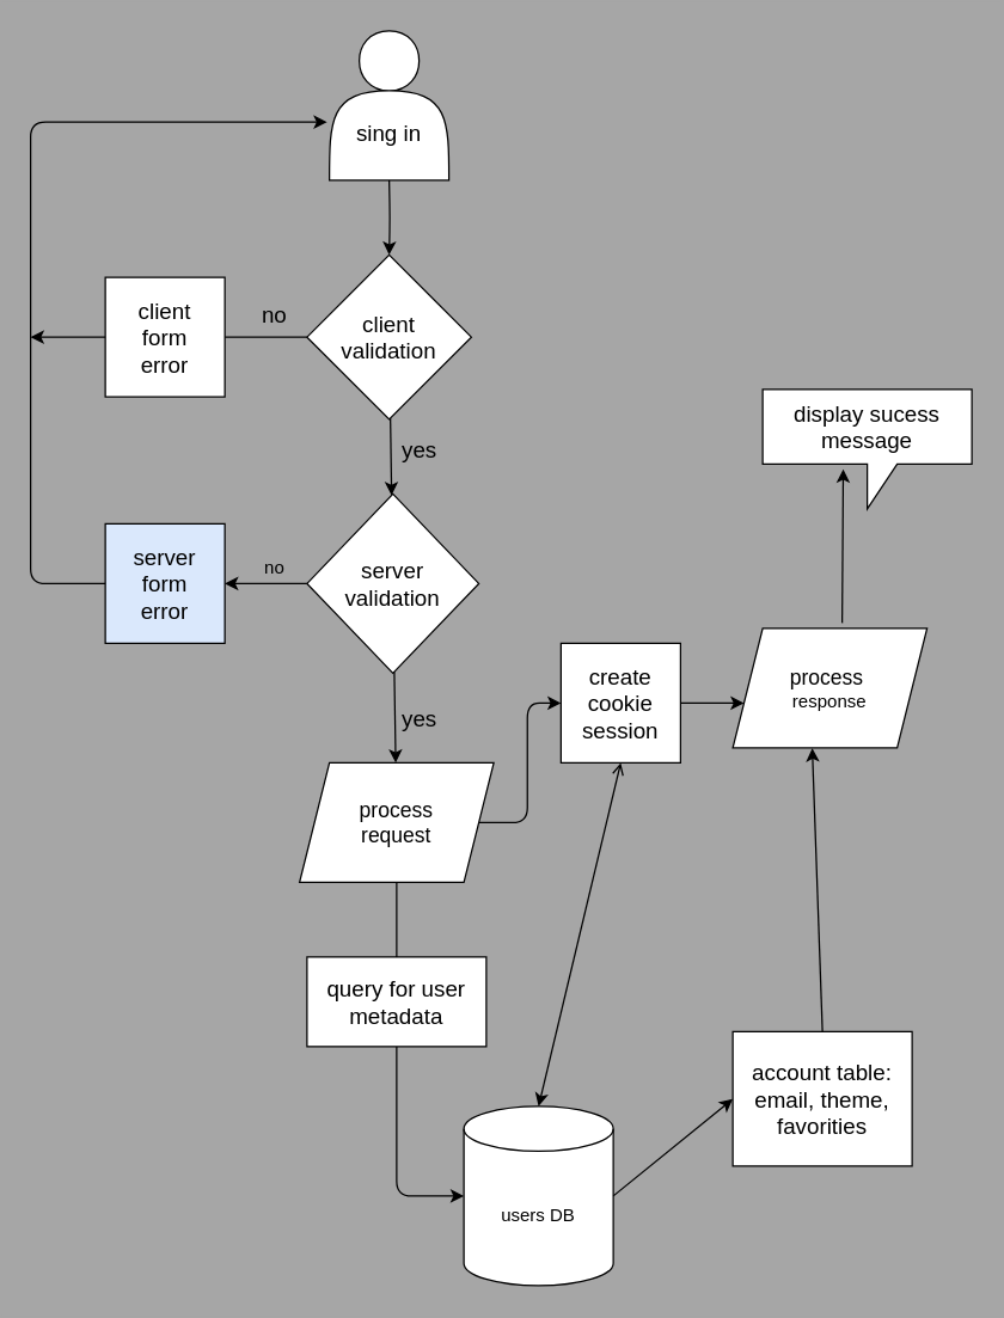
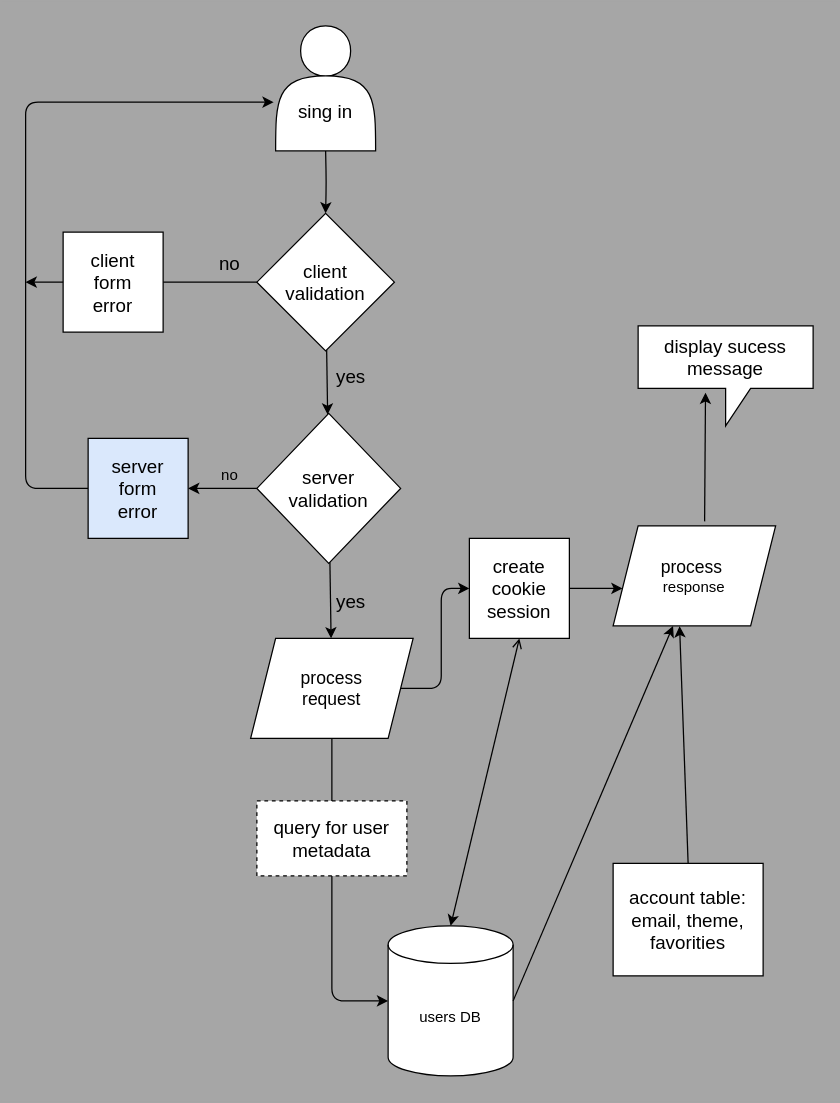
- <mxCell id="17" value="&lt;font style=&quot;font-size: 15px&quot;&gt;client &lt;br&gt;form&lt;br&gt;error&lt;br&gt;&lt;/font&gt;" style="whiteSpace=wrap;html=1;aspect=fixed;" parent="1" vertex="1"><mxGeometry x="70" y="185" width="80" height="80" as="geometry" /></mxCell>
+ <mxCell id="17" value="&lt;font style=&quot;font-size: 15px&quot;&gt;client &lt;br&gt;form&lt;br&gt;error&lt;br&gt;&lt;/font&gt;" style="whiteSpace=wrap;html=1;aspect=fixed;" parent="1" vertex="1"><mxGeometry x="50" y="185" width="80" height="80" as="geometry" /></mxCell>
- <mxCell id="28" value="&lt;span style=&quot;font-size: 15px&quot;&gt;query for user&lt;/span&gt;&lt;br style=&quot;font-size: 15px&quot;&gt;&lt;span style=&quot;font-size: 15px&quot;&gt;metadata&lt;/span&gt;" style="rounded=0;whiteSpace=wrap;html=1;" vertex="1" parent="1"><mxGeometry x="205" y="640" width="120" height="60" as="geometry" /></mxCell>
+ <mxCell id="28" value="&lt;span style=&quot;font-size: 15px&quot;&gt;query for user&lt;/span&gt;&lt;br style=&quot;font-size: 15px&quot;&gt;&lt;span style=&quot;font-size: 15px&quot;&gt;metadata&lt;/span&gt;" style="rounded=0;whiteSpace=wrap;html=1;dashed=1;" vertex="1" parent="1"><mxGeometry x="205" y="640" width="120" height="60" as="geometry" /></mxCell>
- <mxCell id="30" value="" style="endArrow=classic;html=1;exitX=1;exitY=0.5;exitDx=0;exitDy=0;exitPerimeter=0;entryX=0;entryY=0.5;entryDx=0;entryDy=0;" edge="1" parent="1" source="13" target="24"><mxGeometry width="50" height="50" relative="1" as="geometry"><mxPoint x="330" y="820" as="sourcePoint" /><mxPoint x="380" y="770" as="targetPoint" /></mxGeometry></mxCell>
+ <mxCell id="30" value="" style="endArrow=classic;html=1;exitX=1;exitY=0.5;exitDx=0;exitDy=0;exitPerimeter=0;" edge="1" parent="1" source="13" target="25"><mxGeometry width="50" height="50" relative="1" as="geometry"><mxPoint x="330" y="820" as="sourcePoint" /><mxPoint x="380" y="770" as="targetPoint" /></mxGeometry></mxCell>
